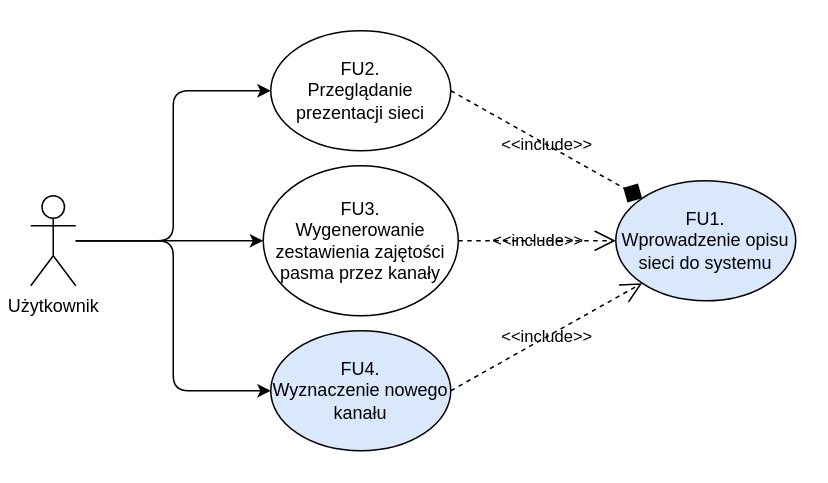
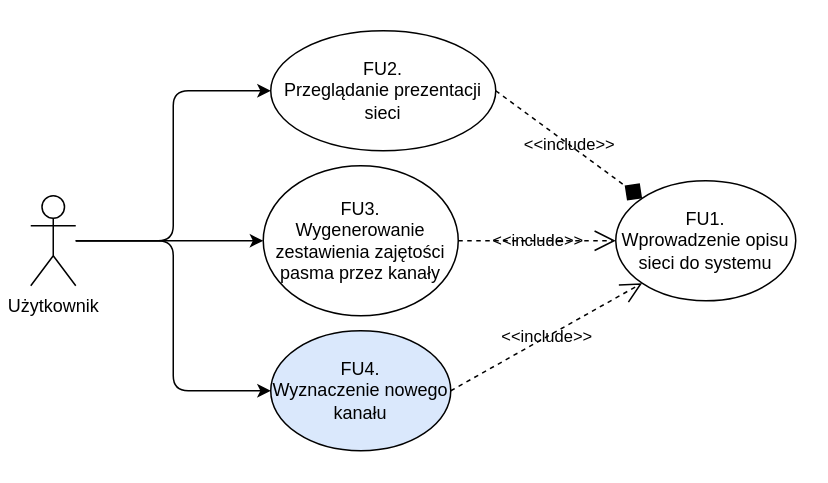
- <mxCell id="7" value="&lt;div&gt;FU2.&lt;/div&gt;&lt;div&gt;Przeglądanie prezentacji sieci&lt;br&gt;&lt;/div&gt;" style="ellipse;whiteSpace=wrap;html=1;labelBackgroundColor=none;" parent="1" vertex="1"><mxGeometry x="180" y="20" width="120" height="80" as="geometry" /></mxCell>
+ <mxCell id="7" value="&lt;div&gt;FU2.&lt;/div&gt;&lt;div&gt;Przeglądanie prezentacji sieci&lt;br&gt;&lt;/div&gt;" style="ellipse;whiteSpace=wrap;html=1;labelBackgroundColor=none;" parent="1" vertex="1"><mxGeometry x="180" y="20" width="150" height="80" as="geometry" /></mxCell>
- <mxCell id="6" value="&lt;div&gt;FU1.&lt;/div&gt;&lt;div&gt;Wprowadzenie opisu sieci do systemu&lt;br&gt;&lt;/div&gt;" style="ellipse;whiteSpace=wrap;html=1;labelBackgroundColor=none;fillColor=#dae8fc;" parent="1" vertex="1"><mxGeometry x="410" y="120" width="120" height="80" as="geometry" /></mxCell>
+ <mxCell id="6" value="&lt;div&gt;FU1.&lt;/div&gt;&lt;div&gt;Wprowadzenie opisu sieci do systemu&lt;br&gt;&lt;/div&gt;" style="ellipse;whiteSpace=wrap;html=1;labelBackgroundColor=none;" parent="1" vertex="1"><mxGeometry x="410" y="120" width="120" height="80" as="geometry" /></mxCell>
